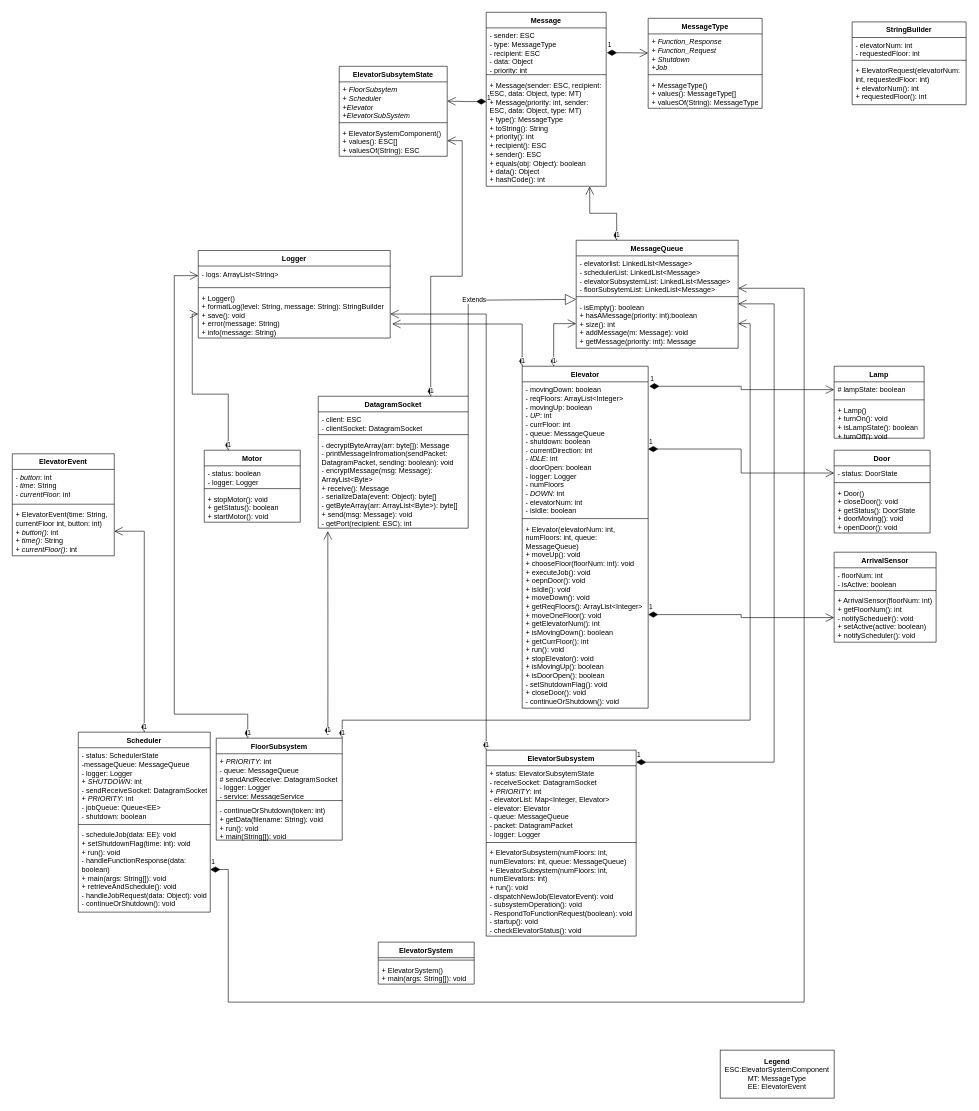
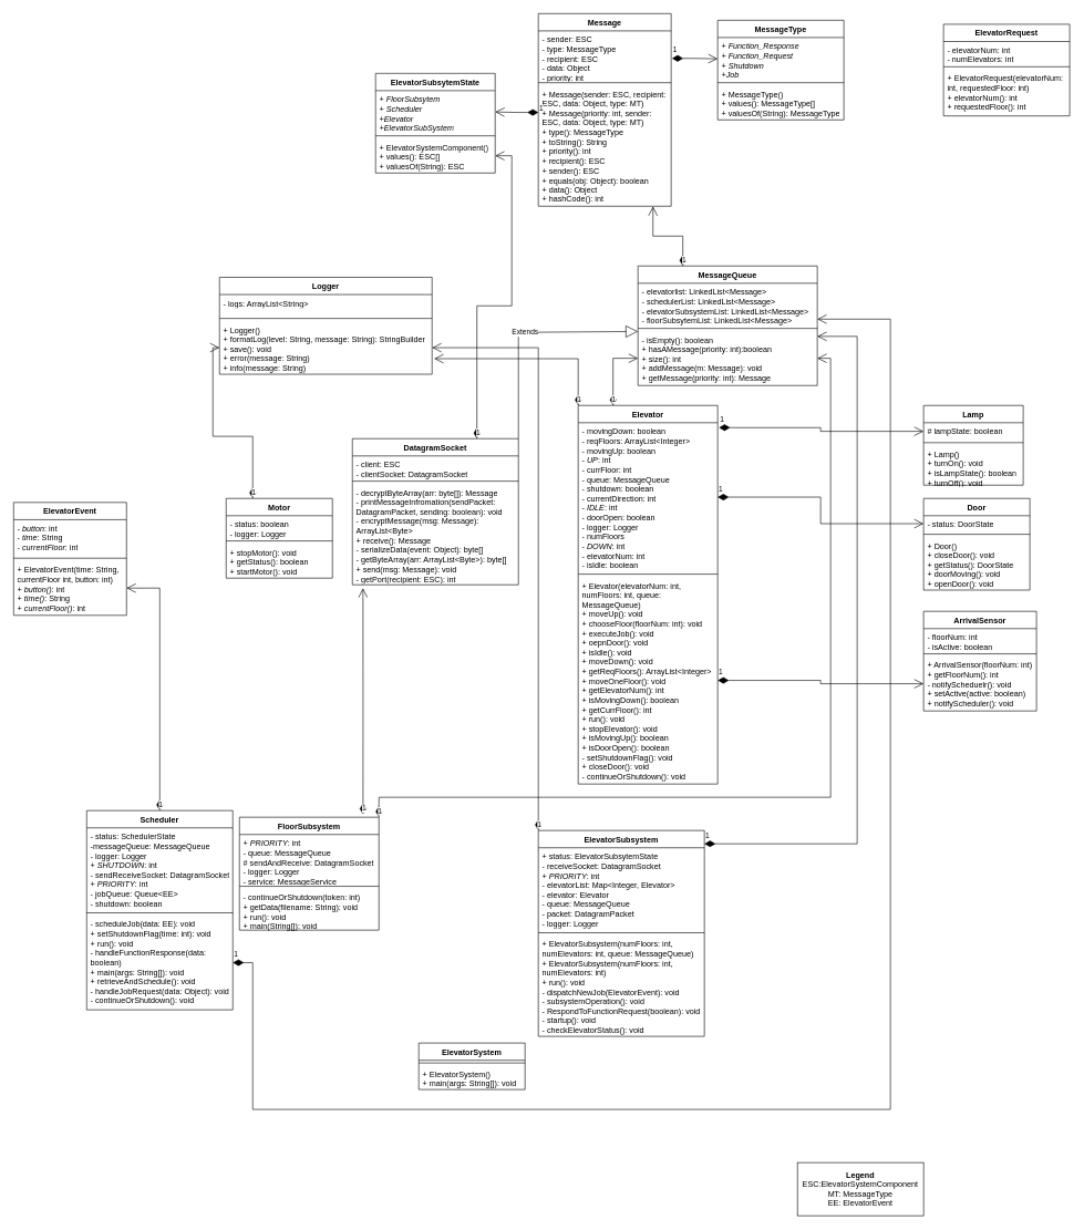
- <mxCell id="53" value="StringBuilder" style="swimlane;fontStyle=1;align=center;verticalAlign=top;childLayout=stackLayout;horizontal=1;startSize=26;horizontalStack=0;resizeParent=1;resizeParentMax=0;resizeLast=0;collapsible=1;marginBottom=0;whiteSpace=wrap;html=1;" vertex="1" parent="1"><mxGeometry x="1420" y="36" width="190" height="138" as="geometry" /></mxCell>
+ <mxCell id="53" value="ElevatorRequest" style="swimlane;fontStyle=1;align=center;verticalAlign=top;childLayout=stackLayout;horizontal=1;startSize=26;horizontalStack=0;resizeParent=1;resizeParentMax=0;resizeLast=0;collapsible=1;marginBottom=0;whiteSpace=wrap;html=1;" vertex="1" parent="1"><mxGeometry x="1420" y="36" width="190" height="138" as="geometry" /></mxCell>
- <mxCell id="54" value="- elevatorNum: int&lt;br&gt;- requestedFloor: int" style="text;strokeColor=none;fillColor=none;align=left;verticalAlign=top;spacingLeft=4;spacingRight=4;overflow=hidden;rotatable=0;points=[[0,0.5],[1,0.5]];portConstraint=eastwest;whiteSpace=wrap;html=1;" vertex="1" parent="53"><mxGeometry y="26" width="190" height="34" as="geometry" /></mxCell>
+ <mxCell id="54" value="- elevatorNum: int&lt;br&gt;- numElevators: int" style="text;strokeColor=none;fillColor=none;align=left;verticalAlign=top;spacingLeft=4;spacingRight=4;overflow=hidden;rotatable=0;points=[[0,0.5],[1,0.5]];portConstraint=eastwest;whiteSpace=wrap;html=1;" vertex="1" parent="53"><mxGeometry y="26" width="190" height="34" as="geometry" /></mxCell>
- <mxCell id="84" value="1" style="endArrow=open;html=1;endSize=12;startArrow=diamondThin;startSize=14;startFill=1;edgeStyle=orthogonalEdgeStyle;align=left;verticalAlign=bottom;rounded=0;exitX=0.25;exitY=0;exitDx=0;exitDy=0;entryX=0;entryY=0.5;entryDx=0;entryDy=0;" edge="1" parent="1" source="42" target="19"><mxGeometry x="-1" y="3" relative="1" as="geometry"><mxPoint x="1120" y="1000" as="sourcePoint" /><mxPoint x="1280" y="1000" as="targetPoint" /><Array as="points"><mxPoint x="413" y="1190" /><mxPoint x="290" y="1190" /><mxPoint x="290" y="459" /></Array></mxGeometry></mxCell>
